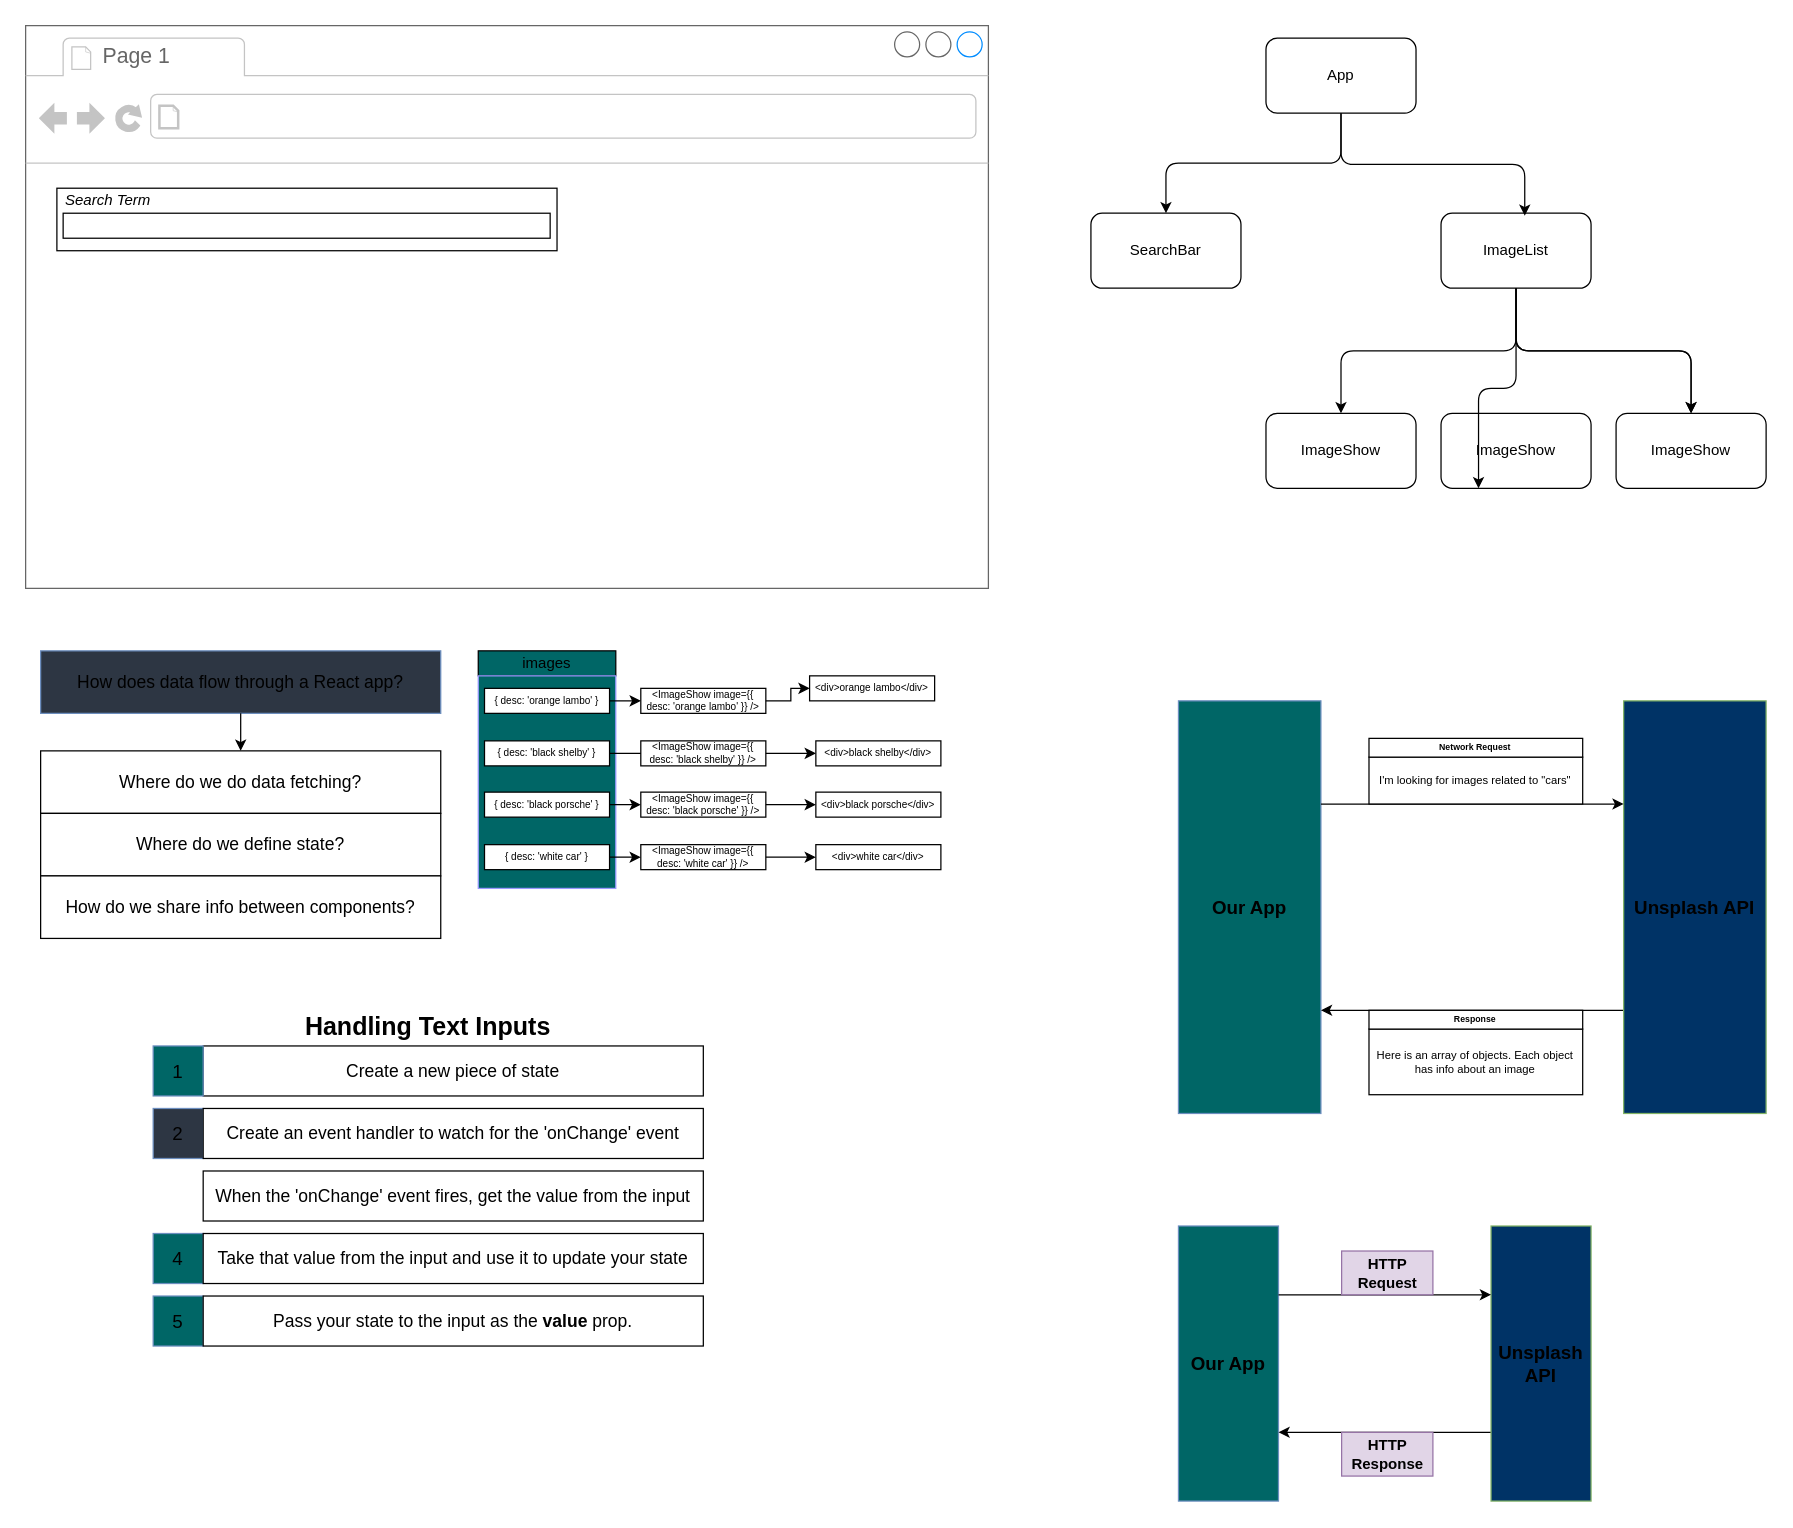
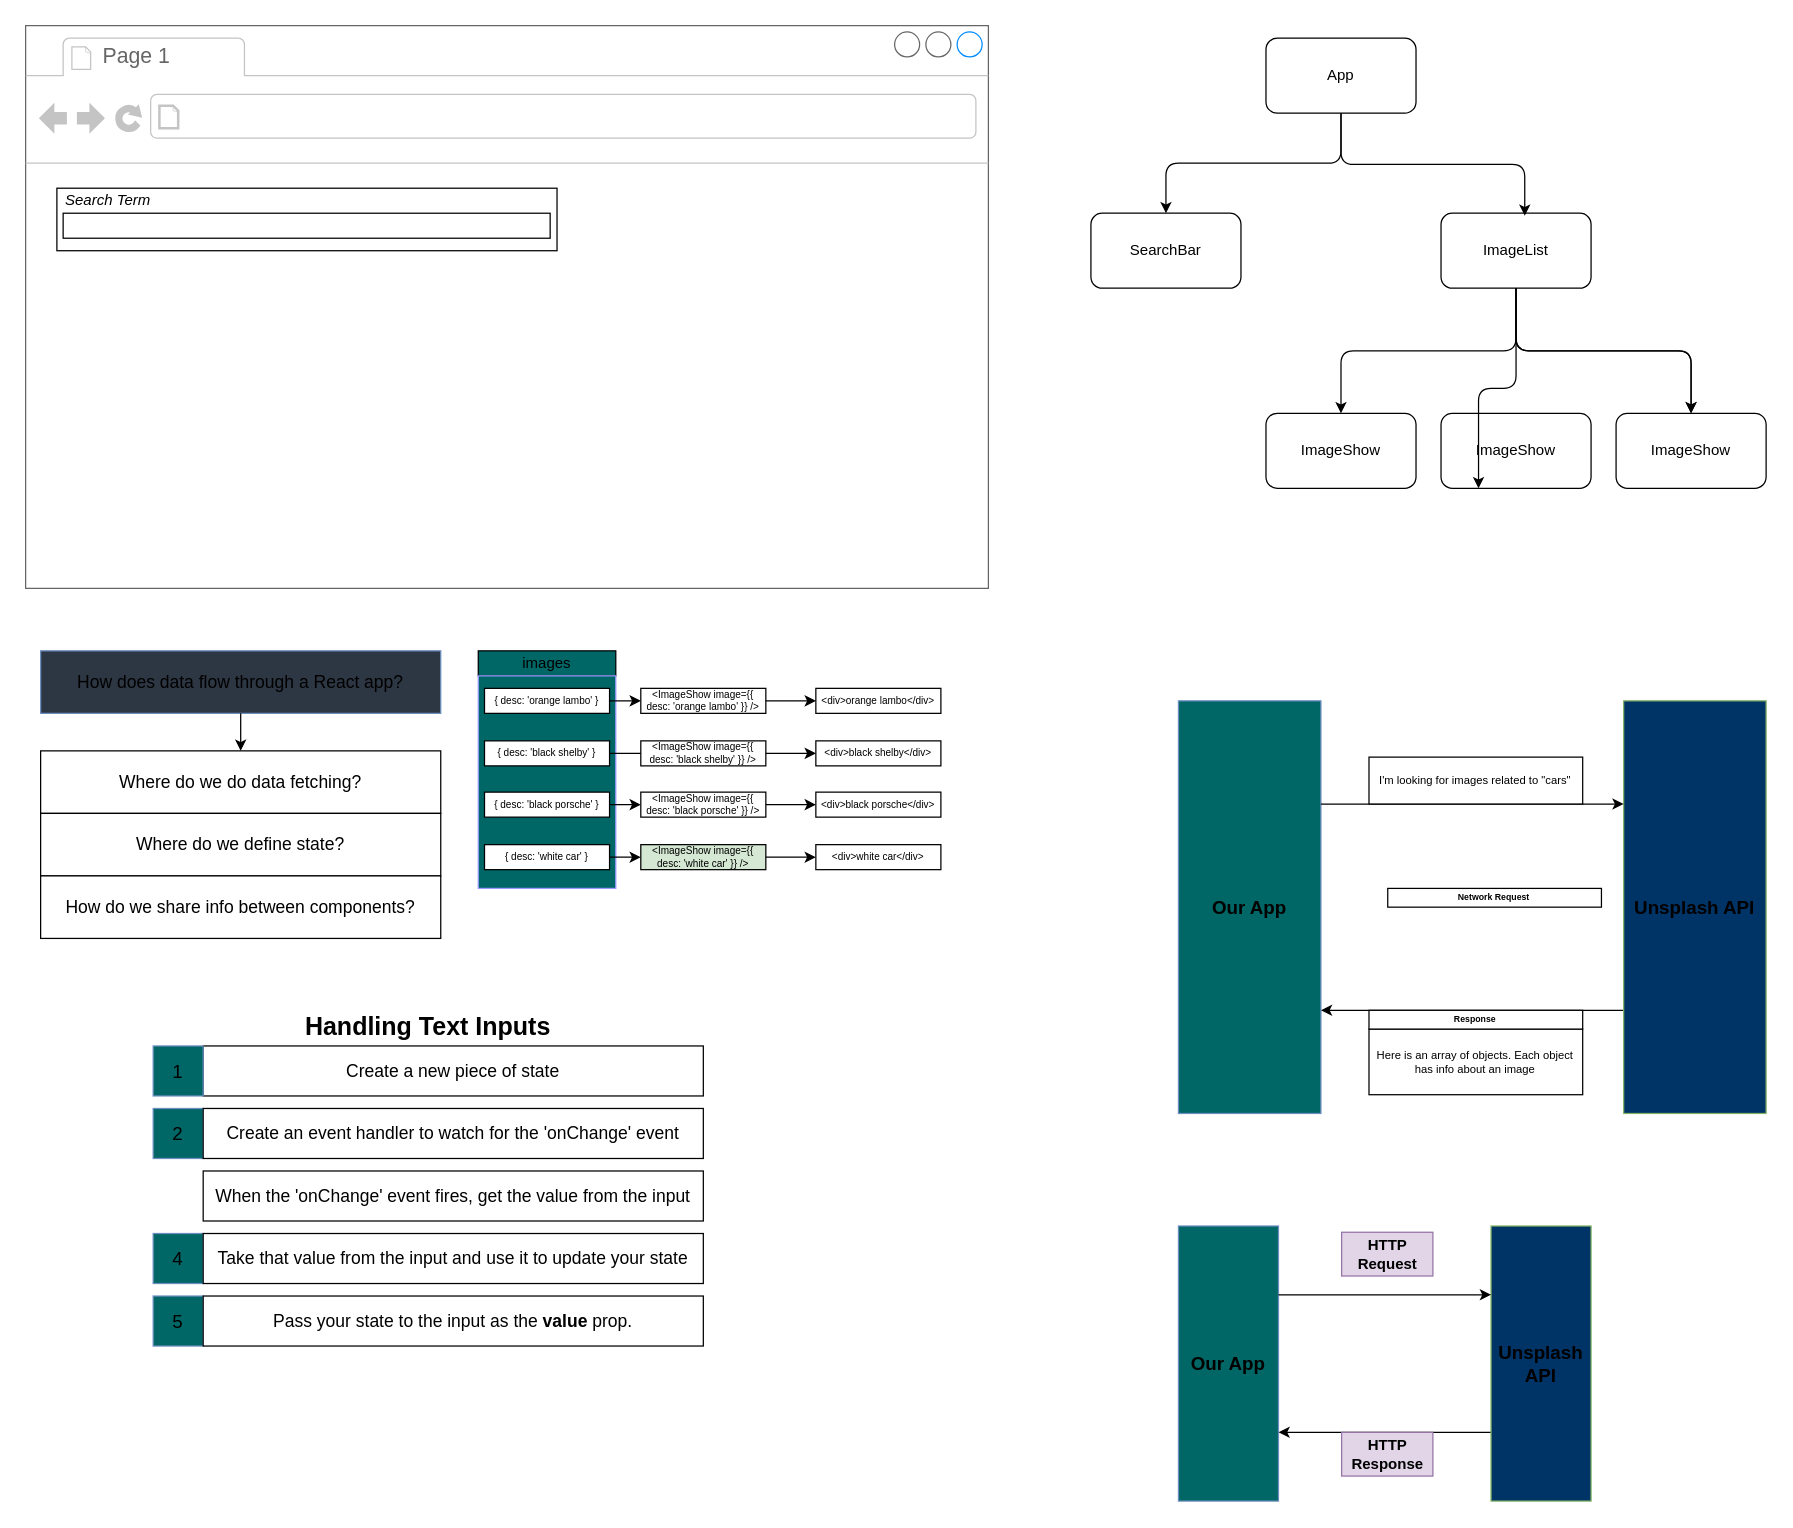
- <mxCell id="42" value="&amp;lt;div&amp;gt;orange lambo&amp;lt;/div&amp;gt;" style="rounded=0;whiteSpace=wrap;html=1;fontSize=8;" parent="27" vertex="1"><mxGeometry x="265" y="20" width="100" height="20" as="geometry" /></mxCell>
+ <mxCell id="42" value="&amp;lt;div&amp;gt;orange lambo&amp;lt;/div&amp;gt;" style="rounded=0;whiteSpace=wrap;html=1;fontSize=8;" parent="27" vertex="1"><mxGeometry x="270" y="30" width="100" height="20" as="geometry" /></mxCell>
- <mxCell id="67" value="&lt;span style=&quot;font-size: 7px;&quot;&gt;Network Request&lt;/span&gt;" style="rounded=0;whiteSpace=wrap;html=1;fontSize=7;fontStyle=1" vertex="1" parent="61"><mxGeometry x="152.394" y="30" width="170.909" height="15" as="geometry" /></mxCell>
+ <mxCell id="67" value="&lt;span style=&quot;font-size: 7px;&quot;&gt;Network Request&lt;/span&gt;" style="rounded=0;whiteSpace=wrap;html=1;fontSize=7;fontStyle=1" vertex="1" parent="61"><mxGeometry x="167.394" y="150" width="170.909" height="15" as="geometry" /></mxCell>
- <mxCell id="40" value="&amp;lt;ImageShow image={{ desc: 'white car' }} /&amp;gt;" style="rounded=0;whiteSpace=wrap;html=1;fontSize=8;" parent="27" vertex="1"><mxGeometry x="130" y="155" width="100" height="20" as="geometry" /></mxCell>
+ <mxCell id="40" value="&amp;lt;ImageShow image={{ desc: 'white car' }} /&amp;gt;" style="rounded=0;whiteSpace=wrap;html=1;fontSize=8;fillColor=#d5e8d4;" parent="27" vertex="1"><mxGeometry x="130" y="155" width="100" height="20" as="geometry" /></mxCell>
- <mxCell id="53" value="2" style="rounded=0;whiteSpace=wrap;html=1;shadow=0;strokeColor=#6c8ebf;fontSize=15;align=center;fillColor=#2d3643;" parent="50" vertex="1"><mxGeometry y="76" width="40" height="40" as="geometry" /></mxCell>
+ <mxCell id="53" value="2" style="rounded=0;whiteSpace=wrap;html=1;shadow=0;strokeColor=#6c8ebf;fontSize=15;align=center;fillColor=#006666;" parent="50" vertex="1"><mxGeometry y="76" width="40" height="40" as="geometry" /></mxCell>
- <mxCell id="76" value="&lt;span style=&quot;font-size: 12px&quot;&gt;HTTP Request&lt;/span&gt;" style="rounded=0;whiteSpace=wrap;html=1;fontSize=12;fontStyle=1;fillColor=#e1d5e7;strokeColor=#9673a6;" vertex="1" parent="70"><mxGeometry x="130.5" y="20" width="73" height="35" as="geometry" /></mxCell>
+ <mxCell id="76" value="&lt;span style=&quot;font-size: 12px&quot;&gt;HTTP Request&lt;/span&gt;" style="rounded=0;whiteSpace=wrap;html=1;fontSize=12;fontStyle=1;fillColor=#e1d5e7;strokeColor=#9673a6;" vertex="1" parent="70"><mxGeometry x="130.5" y="5" width="73" height="35" as="geometry" /></mxCell>
